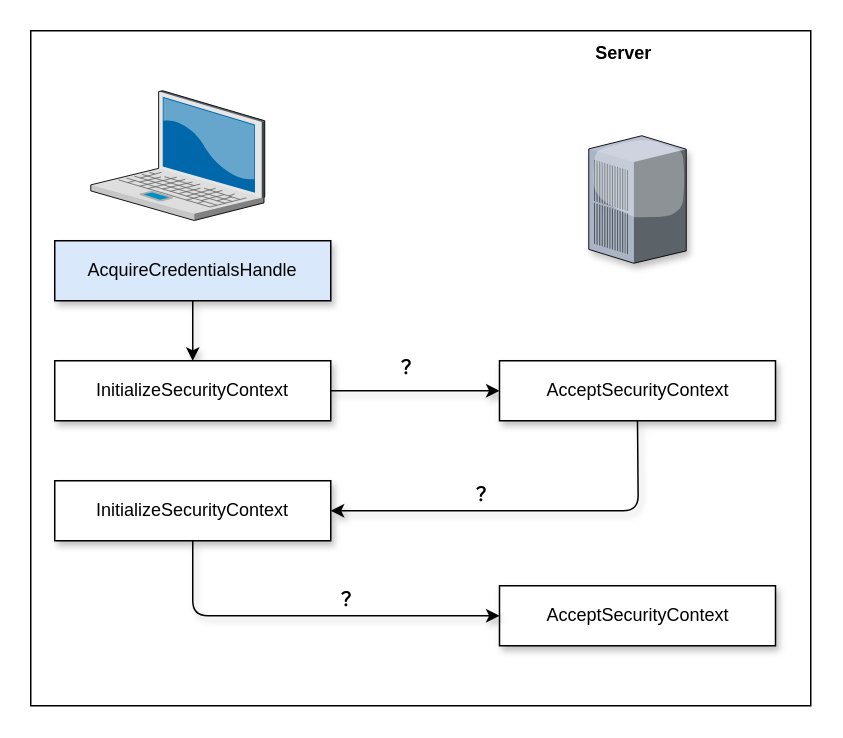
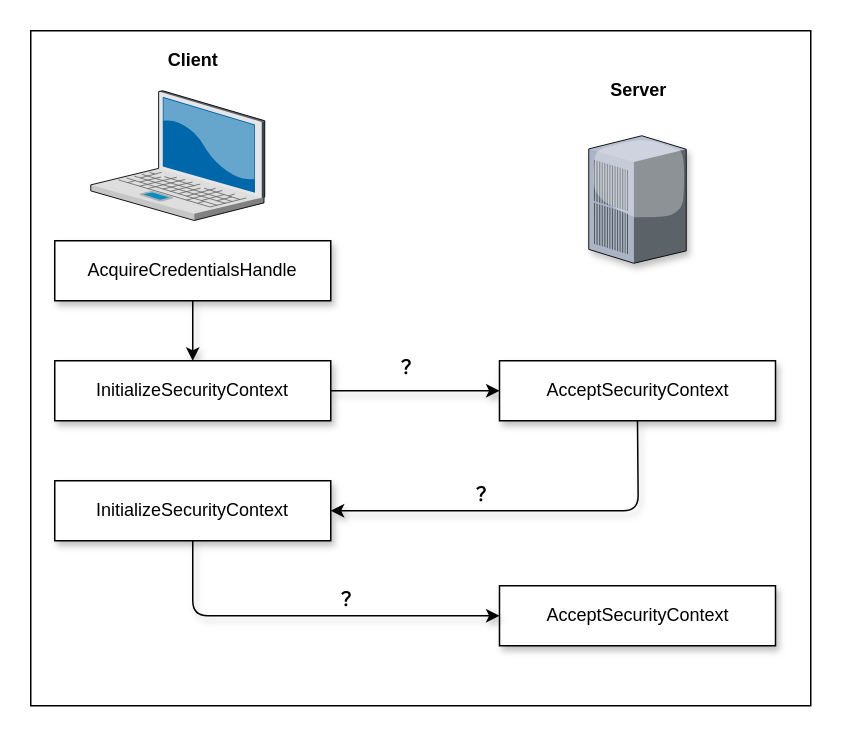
- <mxCell id="18" value="Server" style="text;html=1;align=center;verticalAlign=middle;resizable=0;points=[];autosize=1;fontStyle=1" parent="1" vertex="1"><mxGeometry x="389.5" y="25" width="50" height="20" as="geometry" /></mxCell>
+ <mxCell id="18" value="Server" style="text;html=1;align=center;verticalAlign=middle;resizable=0;points=[];autosize=1;fontStyle=1" parent="1" vertex="1"><mxGeometry x="399.5" y="50" width="50" height="20" as="geometry" /></mxCell>
+ <mxCell id="17" value="Client" style="text;html=1;align=center;verticalAlign=middle;resizable=0;points=[];autosize=1;fontStyle=1" parent="1" vertex="1"><mxGeometry x="103" y="30" width="50" height="20" as="geometry" /></mxCell>
- <mxCell id="5" value="AcquireCredentialsHandle" style="whiteSpace=wrap;html=1;shadow=1;fillColor=#dae8fc;" parent="1" vertex="1"><mxGeometry x="36" y="160" width="184" height="40" as="geometry" /></mxCell>
+ <mxCell id="5" value="AcquireCredentialsHandle" style="whiteSpace=wrap;html=1;shadow=1;" parent="1" vertex="1"><mxGeometry x="36" y="160" width="184" height="40" as="geometry" /></mxCell>
